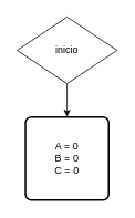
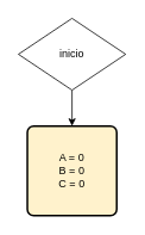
- <mxCell id="4" value="A = 0&lt;br&gt;B = 0&lt;br&gt;C = 0" style="rounded=1;whiteSpace=wrap;html=1;absoluteArcSize=1;arcSize=14;strokeWidth=2;" vertex="1" parent="1"><mxGeometry x="30" y="140" width="100" height="100" as="geometry" /></mxCell>
+ <mxCell id="4" value="A = 0&lt;br&gt;B = 0&lt;br&gt;C = 0" style="rounded=1;whiteSpace=wrap;html=1;absoluteArcSize=1;arcSize=14;strokeWidth=2;fillColor=#fff2cc;" vertex="1" parent="1"><mxGeometry x="30" y="140" width="100" height="100" as="geometry" /></mxCell>
